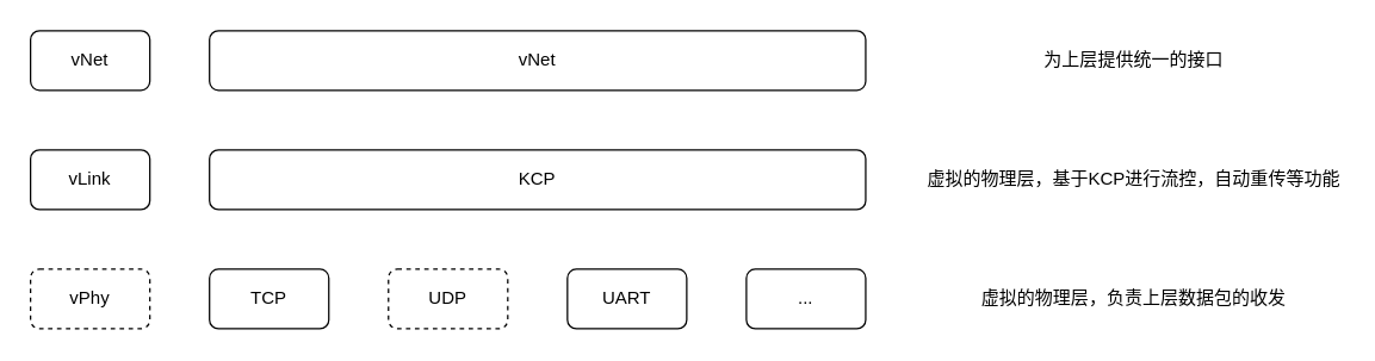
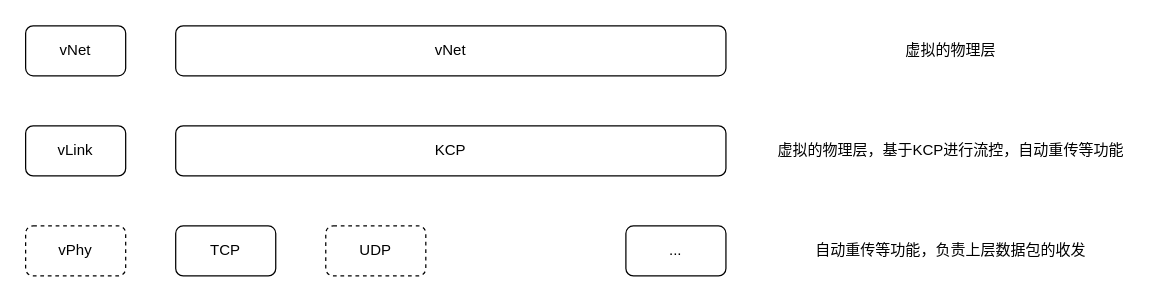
- <mxCell id="13" value="为上层提供统一的接口" style="text;html=1;strokeColor=none;fillColor=none;align=center;verticalAlign=middle;whiteSpace=wrap;rounded=0;" vertex="1" parent="1"><mxGeometry x="620" y="20" width="280" height="40" as="geometry" /></mxCell>
+ <mxCell id="13" value="虚拟的物理层" style="text;html=1;strokeColor=none;fillColor=none;align=center;verticalAlign=middle;whiteSpace=wrap;rounded=0;" vertex="1" parent="1"><mxGeometry x="620" y="20" width="280" height="40" as="geometry" /></mxCell>
- <mxCell id="7" value="UART" style="rounded=1;whiteSpace=wrap;html=1;" vertex="1" parent="1"><mxGeometry x="380" y="180" width="80" height="40" as="geometry" /></mxCell>
- <mxCell id="11" value="虚拟的物理层，负责上层数据包的收发" style="text;html=1;strokeColor=none;fillColor=none;align=center;verticalAlign=middle;whiteSpace=wrap;rounded=0;" vertex="1" parent="1"><mxGeometry x="620" y="180" width="280" height="40" as="geometry" /></mxCell>
+ <mxCell id="11" value="自动重传等功能，负责上层数据包的收发" style="text;html=1;strokeColor=none;fillColor=none;align=center;verticalAlign=middle;whiteSpace=wrap;rounded=0;" vertex="1" parent="1"><mxGeometry x="620" y="180" width="280" height="40" as="geometry" /></mxCell>
